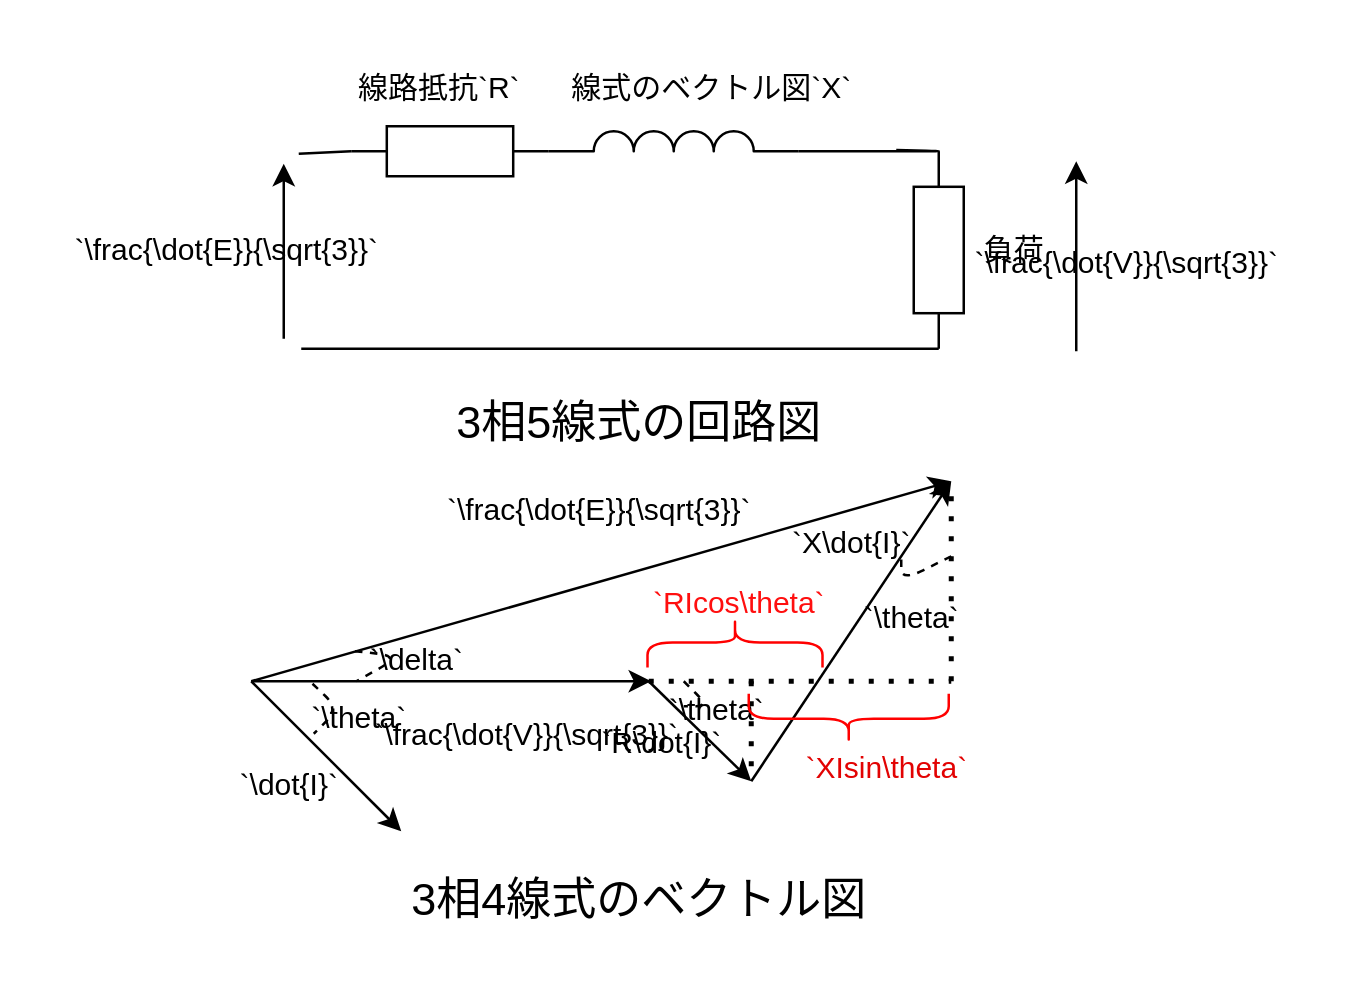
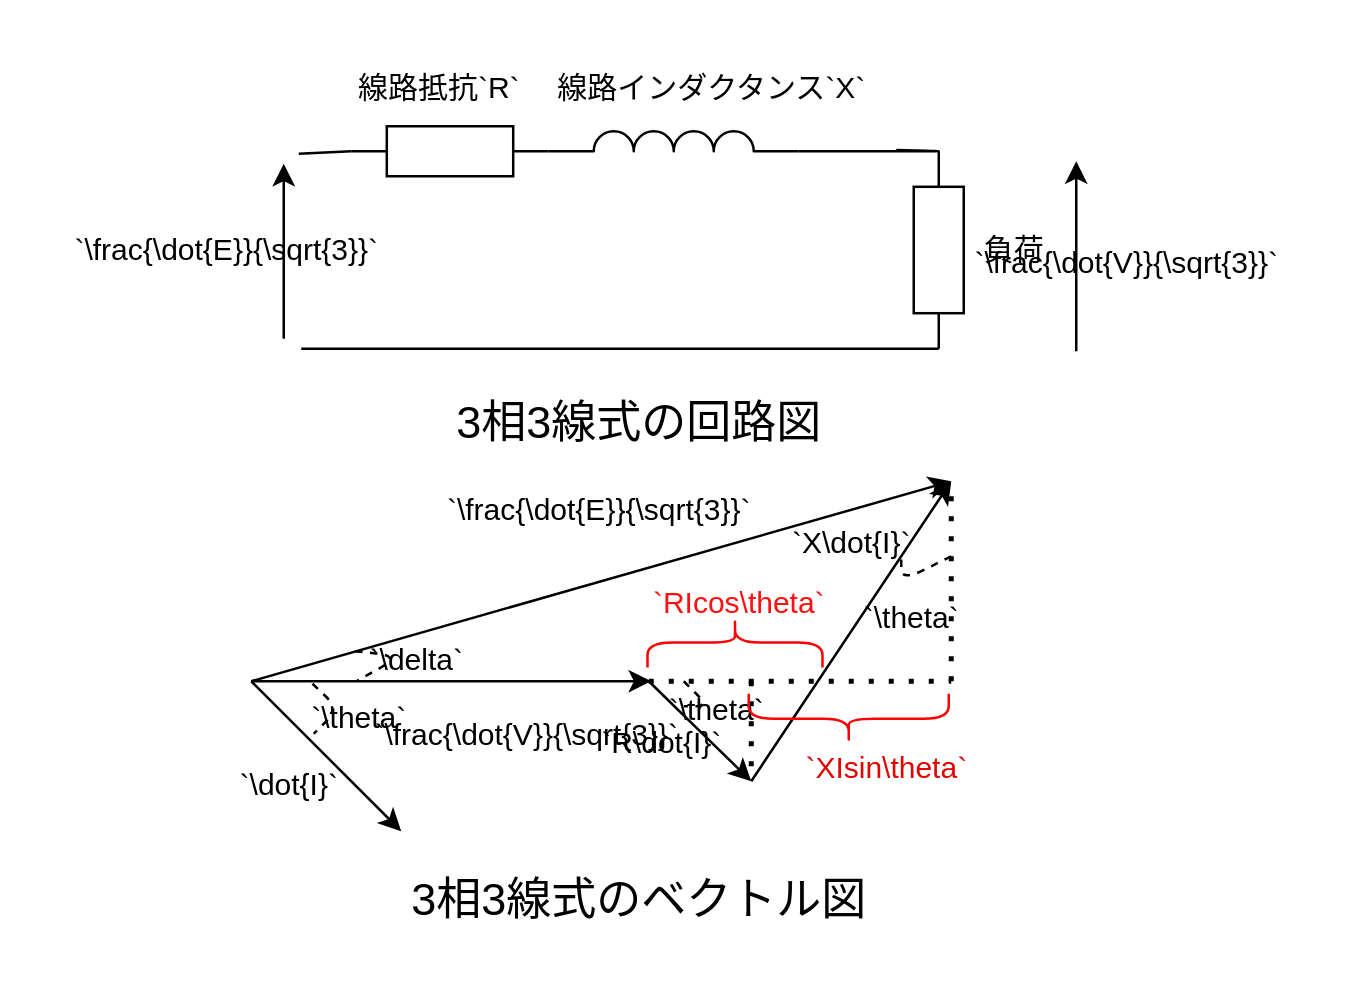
- <mxCell id="12" value="線式のベクトル図`X`" style="text;html=1;align=center;verticalAlign=middle;resizable=0;points=[];autosize=1;strokeColor=none;fillColor=none;" parent="1" vertex="1"><mxGeometry x="209" y="20" width="150" height="30" as="geometry" /></mxCell>
+ <mxCell id="12" value="線路インダクタンス`X`" style="text;html=1;align=center;verticalAlign=middle;resizable=0;points=[];autosize=1;strokeColor=none;fillColor=none;" parent="1" vertex="1"><mxGeometry x="209" y="20" width="150" height="30" as="geometry" /></mxCell>
- <mxCell id="38" value="&lt;font style=&quot;font-size: 18px;&quot;&gt;3相5線式の回路図&lt;/font&gt;" style="text;html=1;align=center;verticalAlign=middle;resizable=0;points=[];autosize=1;strokeColor=none;fillColor=none;" parent="1" vertex="1"><mxGeometry x="169.5" y="149" width="170" height="40" as="geometry" /></mxCell>
+ <mxCell id="38" value="&lt;font style=&quot;font-size: 18px;&quot;&gt;3相3線式の回路図&lt;/font&gt;" style="text;html=1;align=center;verticalAlign=middle;resizable=0;points=[];autosize=1;strokeColor=none;fillColor=none;" parent="1" vertex="1"><mxGeometry x="169.5" y="149" width="170" height="40" as="geometry" /></mxCell>
- <mxCell id="39" value="&lt;font style=&quot;font-size: 18px;&quot;&gt;3相4線式のベクトル図&lt;/font&gt;" style="text;html=1;align=center;verticalAlign=middle;resizable=0;points=[];autosize=1;strokeColor=none;fillColor=none;" parent="1" vertex="1"><mxGeometry x="154.5" y="340" width="200" height="40" as="geometry" /></mxCell>
+ <mxCell id="39" value="&lt;font style=&quot;font-size: 18px;&quot;&gt;3相3線式のベクトル図&lt;/font&gt;" style="text;html=1;align=center;verticalAlign=middle;resizable=0;points=[];autosize=1;strokeColor=none;fillColor=none;" parent="1" vertex="1"><mxGeometry x="154.5" y="340" width="200" height="40" as="geometry" /></mxCell>
